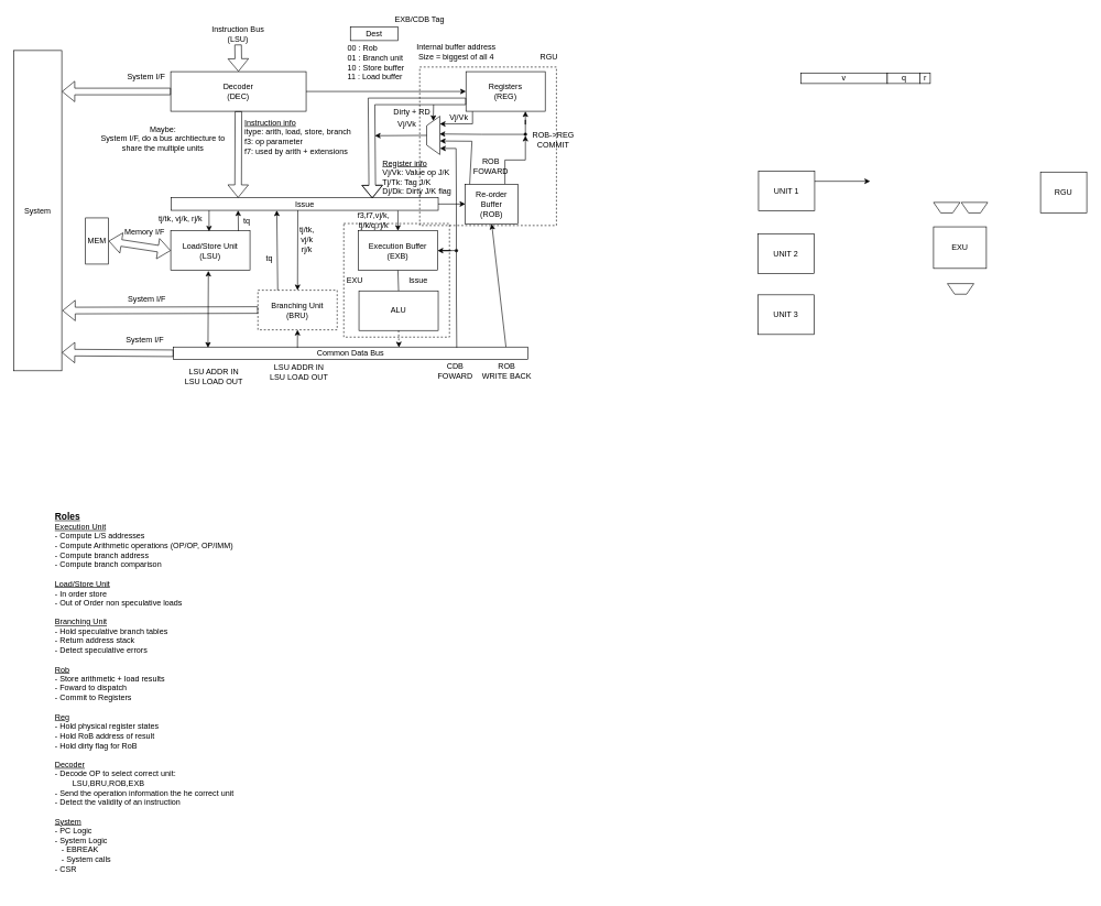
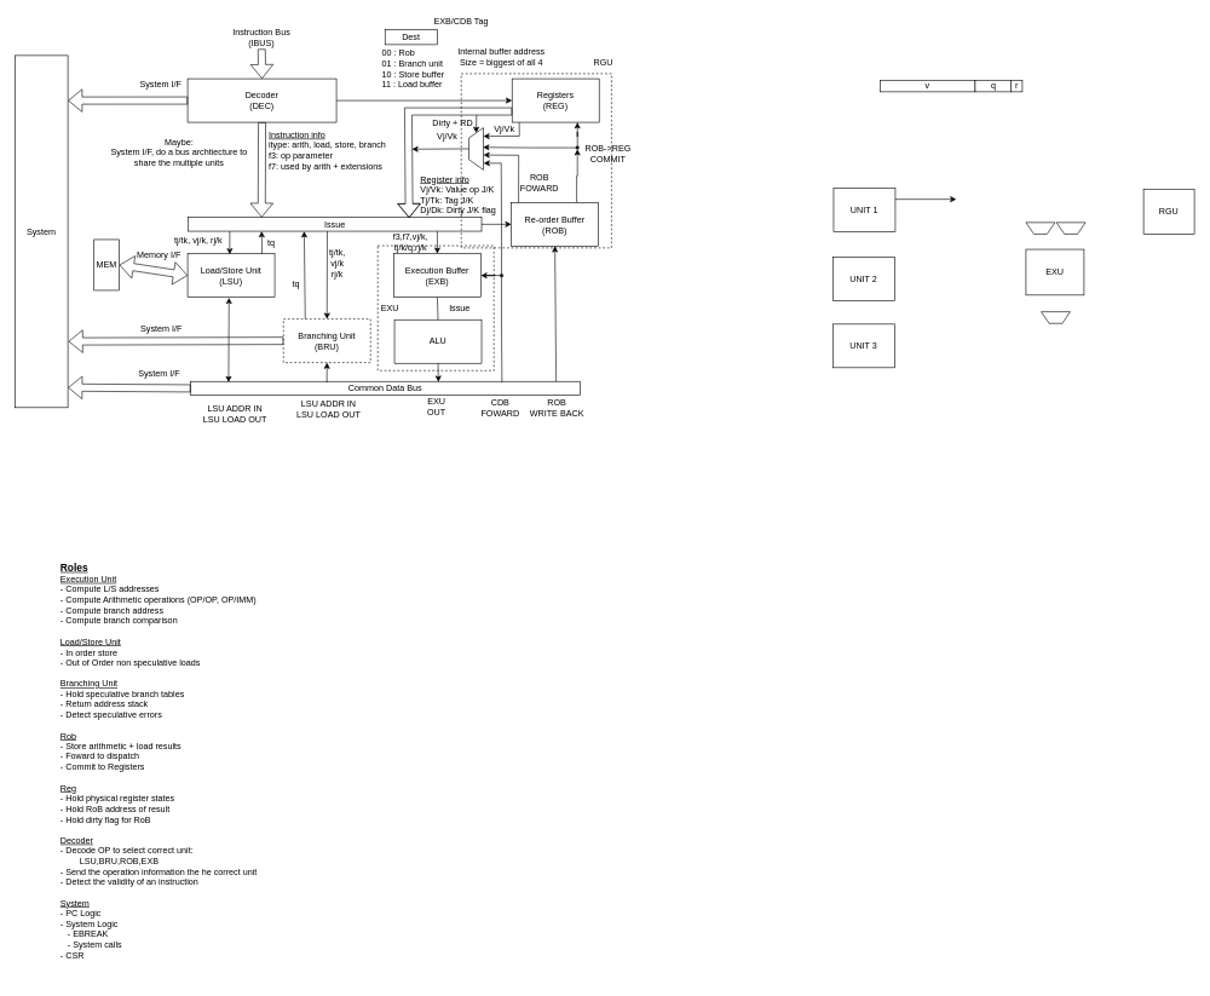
- <mxCell id="12" value="Instruction Bus (LSU)" style="text;html=1;align=center;verticalAlign=middle;whiteSpace=wrap;rounded=0;" parent="1" vertex="1"><mxGeometry x="303" y="37" width="114" height="30" as="geometry" /></mxCell>
+ <mxCell id="12" value="Instruction Bus (IBUS)" style="text;html=1;align=center;verticalAlign=middle;whiteSpace=wrap;rounded=0;" parent="1" vertex="1"><mxGeometry x="303" y="37" width="114" height="30" as="geometry" /></mxCell>
- <mxCell id="10" value="Re-order Buffer&lt;div&gt;(ROB)&lt;/div&gt;" style="rounded=0;whiteSpace=wrap;html=1;" parent="1" vertex="1"><mxGeometry x="704" y="278.5" width="80" height="60" as="geometry" /></mxCell>
+ <mxCell id="10" value="Re-order Buffer&lt;div&gt;(ROB)&lt;/div&gt;" style="rounded=0;whiteSpace=wrap;html=1;" parent="1" vertex="1"><mxGeometry x="704" y="278.5" width="120" height="60" as="geometry" /></mxCell>
- <mxCell id="17" value="" style="endArrow=classic;html=1;rounded=0;exitX=0.5;exitY=1;exitDx=0;exitDy=0;entryX=0.636;entryY=0.029;entryDx=0;entryDy=0;entryPerimeter=0;dashed=1;" parent="1" source="6" target="16" edge="1"><mxGeometry width="50" height="50" relative="1" as="geometry"><mxPoint x="557" y="530" as="sourcePoint" /><mxPoint x="607" y="480" as="targetPoint" /></mxGeometry></mxCell>
+ <mxCell id="17" value="" style="endArrow=classic;html=1;rounded=0;exitX=0.5;exitY=1;exitDx=0;exitDy=0;entryX=0.636;entryY=0.029;entryDx=0;entryDy=0;entryPerimeter=0;" parent="1" source="6" target="16" edge="1"><mxGeometry width="50" height="50" relative="1" as="geometry"><mxPoint x="557" y="530" as="sourcePoint" /><mxPoint x="607" y="480" as="targetPoint" /></mxGeometry></mxCell>
+ <mxCell id="41" value="EXU&lt;div&gt;OUT&lt;/div&gt;" style="text;html=1;align=center;verticalAlign=middle;whiteSpace=wrap;rounded=0;" parent="1" vertex="1"><mxGeometry x="571" y="545" width="60" height="30" as="geometry" /></mxCell>
